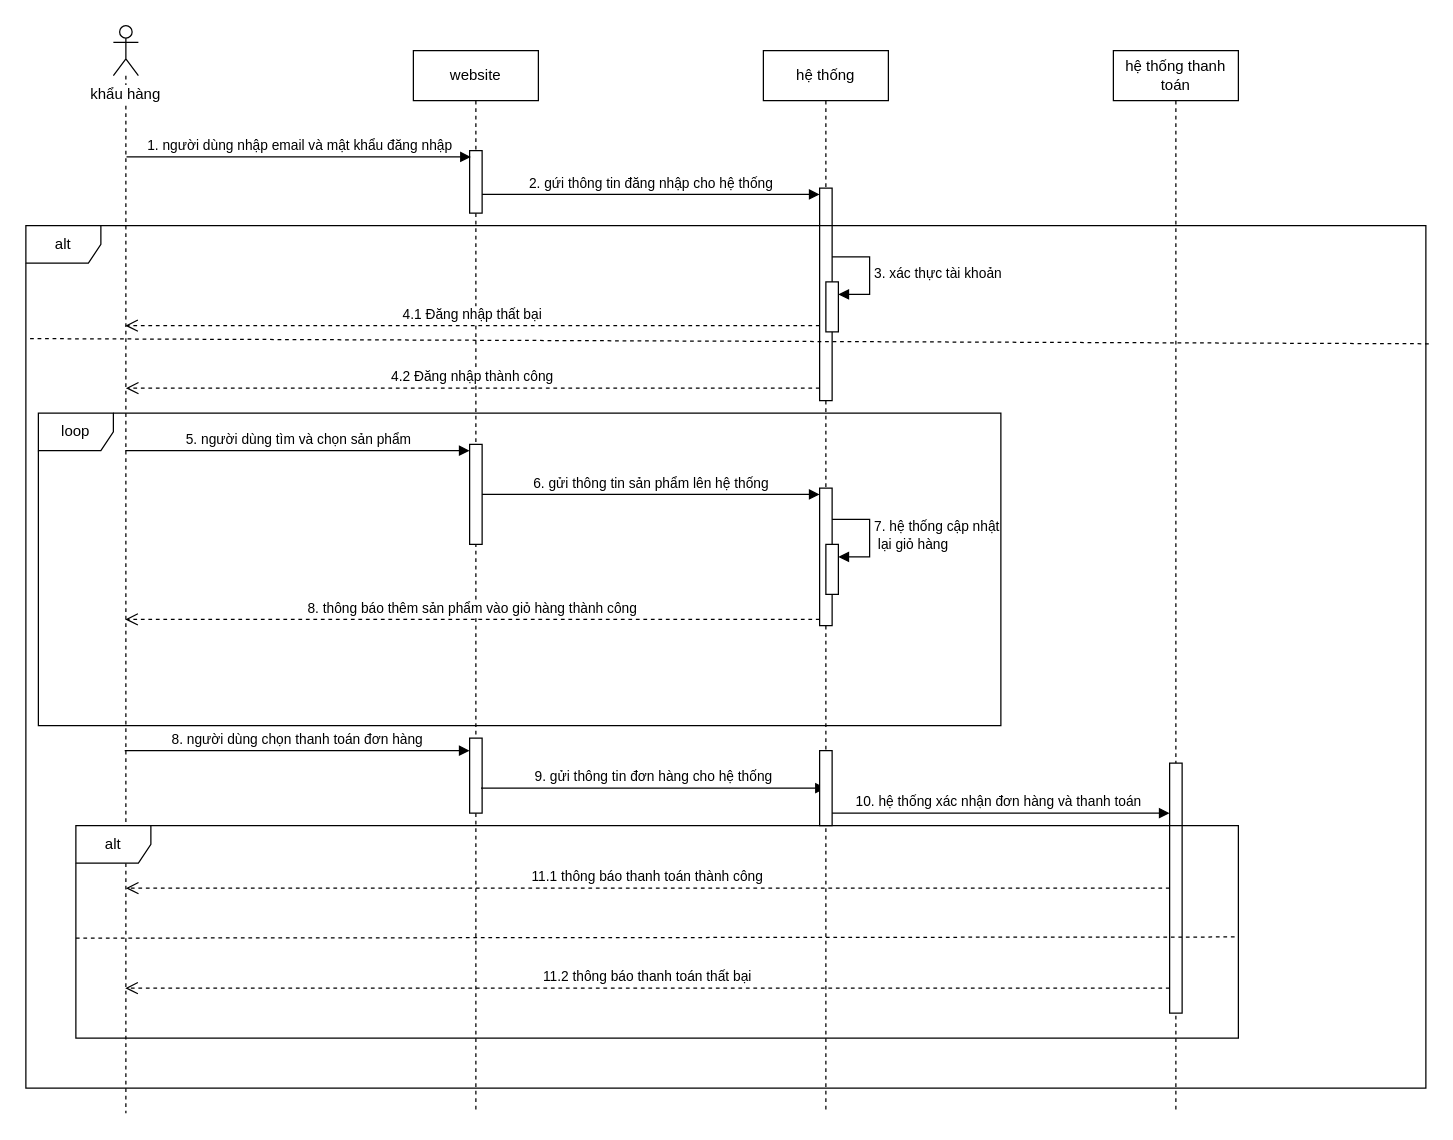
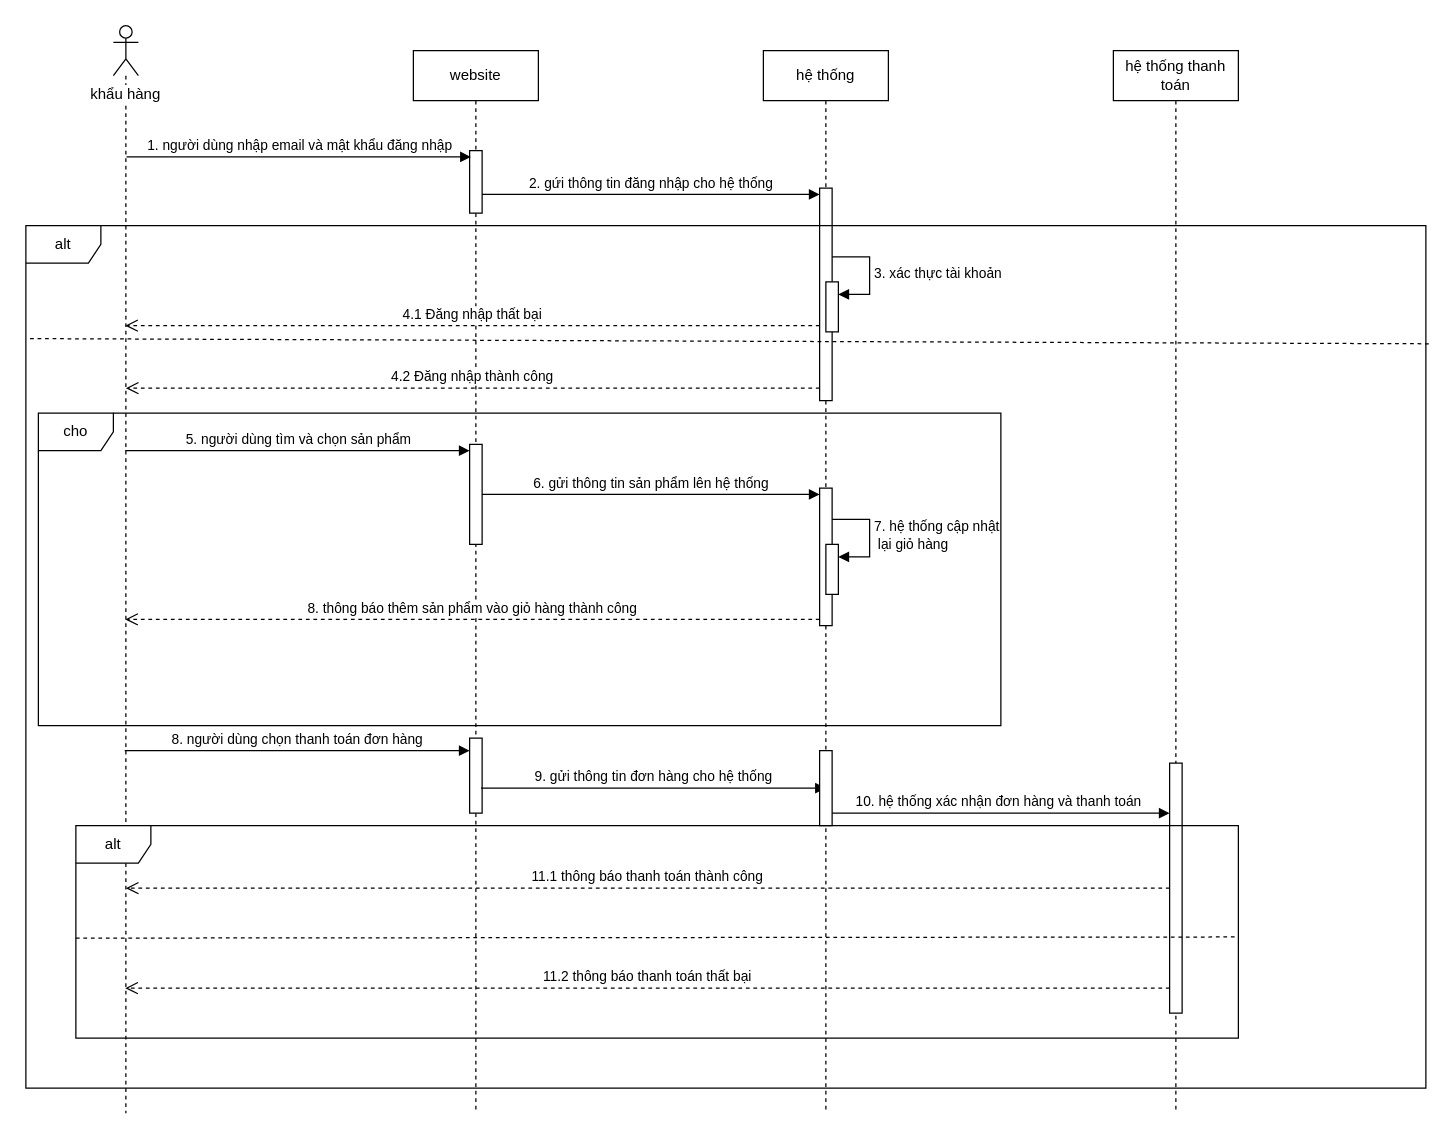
- <mxCell id="23" value="loop" style="shape=umlFrame;whiteSpace=wrap;html=1;pointerEvents=0;" vertex="1" parent="1"><mxGeometry x="30" y="330" width="770" height="250" as="geometry" /></mxCell>
+ <mxCell id="23" value="cho" style="shape=umlFrame;whiteSpace=wrap;html=1;pointerEvents=0;" vertex="1" parent="1"><mxGeometry x="30" y="330" width="770" height="250" as="geometry" /></mxCell>
